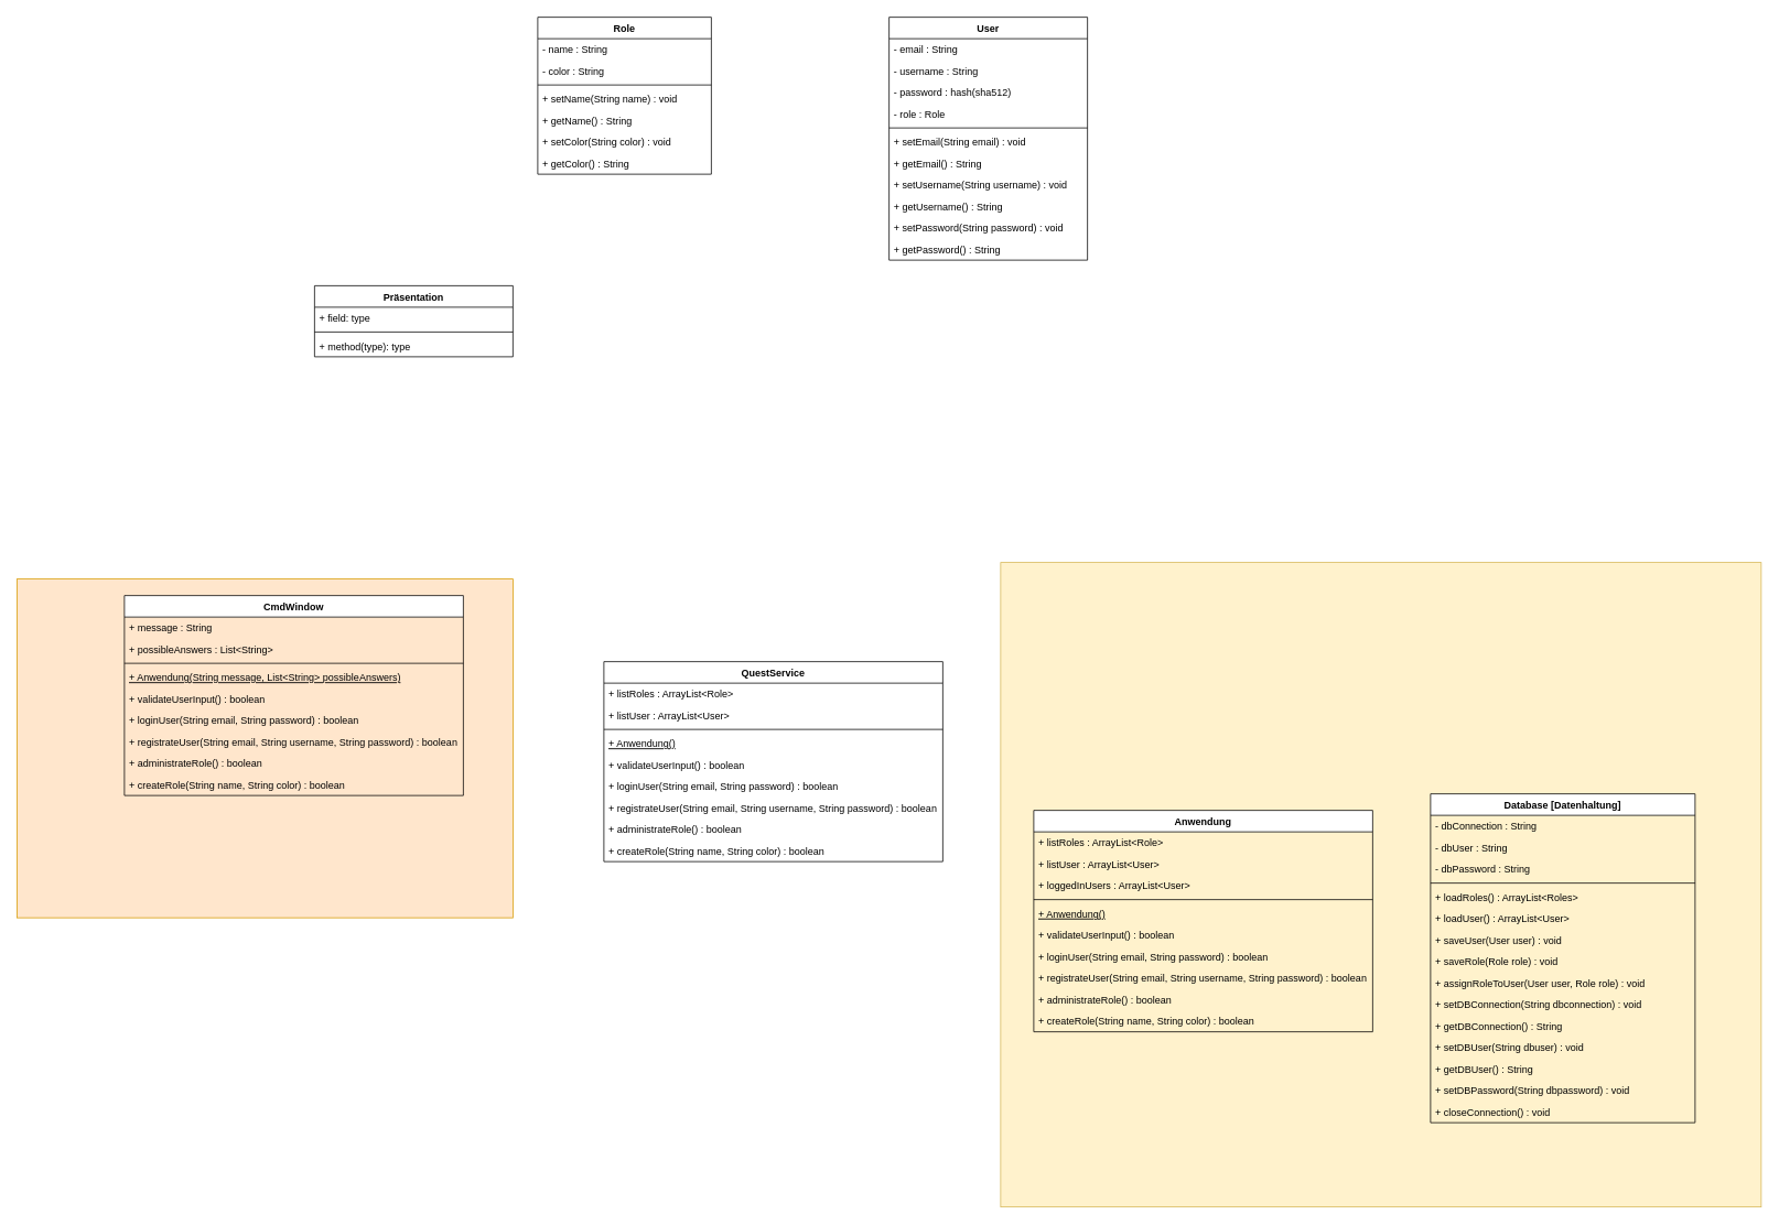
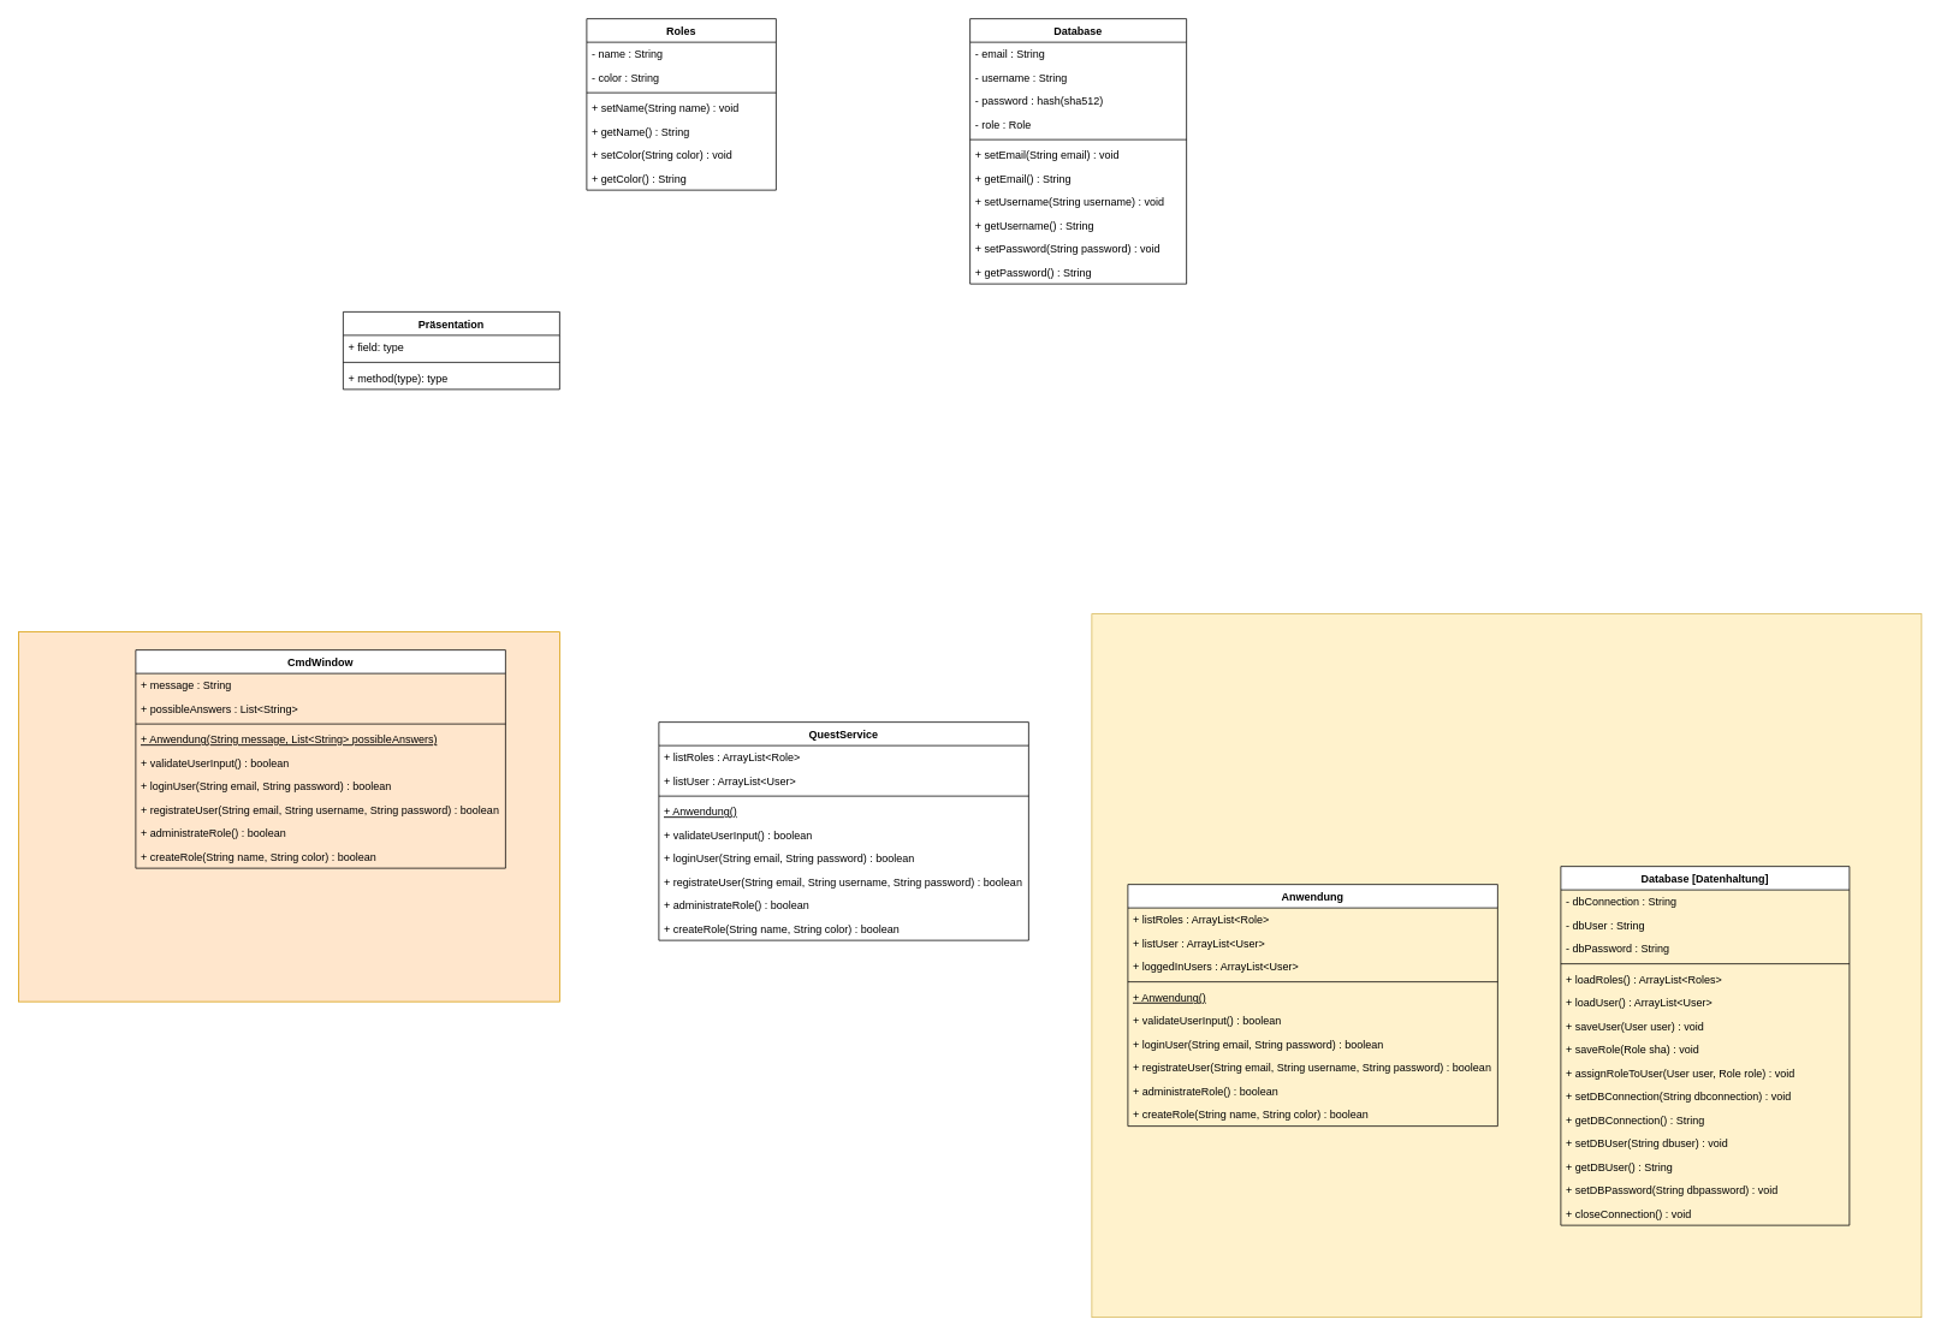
- <mxCell id="6" value="Role" style="swimlane;fontStyle=1;align=center;verticalAlign=top;childLayout=stackLayout;horizontal=1;startSize=26;horizontalStack=0;resizeParent=1;resizeParentMax=0;resizeLast=0;collapsible=1;marginBottom=0;" parent="1" vertex="1"><mxGeometry x="650" y="20" width="210" height="190" as="geometry" /></mxCell>
+ <mxCell id="6" value="Roles" style="swimlane;fontStyle=1;align=center;verticalAlign=top;childLayout=stackLayout;horizontal=1;startSize=26;horizontalStack=0;resizeParent=1;resizeParentMax=0;resizeLast=0;collapsible=1;marginBottom=0;" parent="1" vertex="1"><mxGeometry x="650" y="20" width="210" height="190" as="geometry" /></mxCell>
- <mxCell id="14" value="User" style="swimlane;fontStyle=1;align=center;verticalAlign=top;childLayout=stackLayout;horizontal=1;startSize=26;horizontalStack=0;resizeParent=1;resizeParentMax=0;resizeLast=0;collapsible=1;marginBottom=0;" parent="1" vertex="1"><mxGeometry x="1075" y="20" width="240" height="294" as="geometry" /></mxCell>
+ <mxCell id="14" value="Database" style="swimlane;fontStyle=1;align=center;verticalAlign=top;childLayout=stackLayout;horizontal=1;startSize=26;horizontalStack=0;resizeParent=1;resizeParentMax=0;resizeLast=0;collapsible=1;marginBottom=0;" parent="1" vertex="1"><mxGeometry x="1075" y="20" width="240" height="294" as="geometry" /></mxCell>
- <mxCell id="48" value="+ saveRole(Role role) : void" style="text;strokeColor=none;fillColor=none;align=left;verticalAlign=top;spacingLeft=4;spacingRight=4;overflow=hidden;rotatable=0;points=[[0,0.5],[1,0.5]];portConstraint=eastwest;" parent="40" vertex="1"><mxGeometry y="190" width="320" height="26" as="geometry" /></mxCell>
+ <mxCell id="48" value="+ saveRole(Role sha) : void" style="text;strokeColor=none;fillColor=none;align=left;verticalAlign=top;spacingLeft=4;spacingRight=4;overflow=hidden;rotatable=0;points=[[0,0.5],[1,0.5]];portConstraint=eastwest;" parent="40" vertex="1"><mxGeometry y="190" width="320" height="26" as="geometry" /></mxCell>
